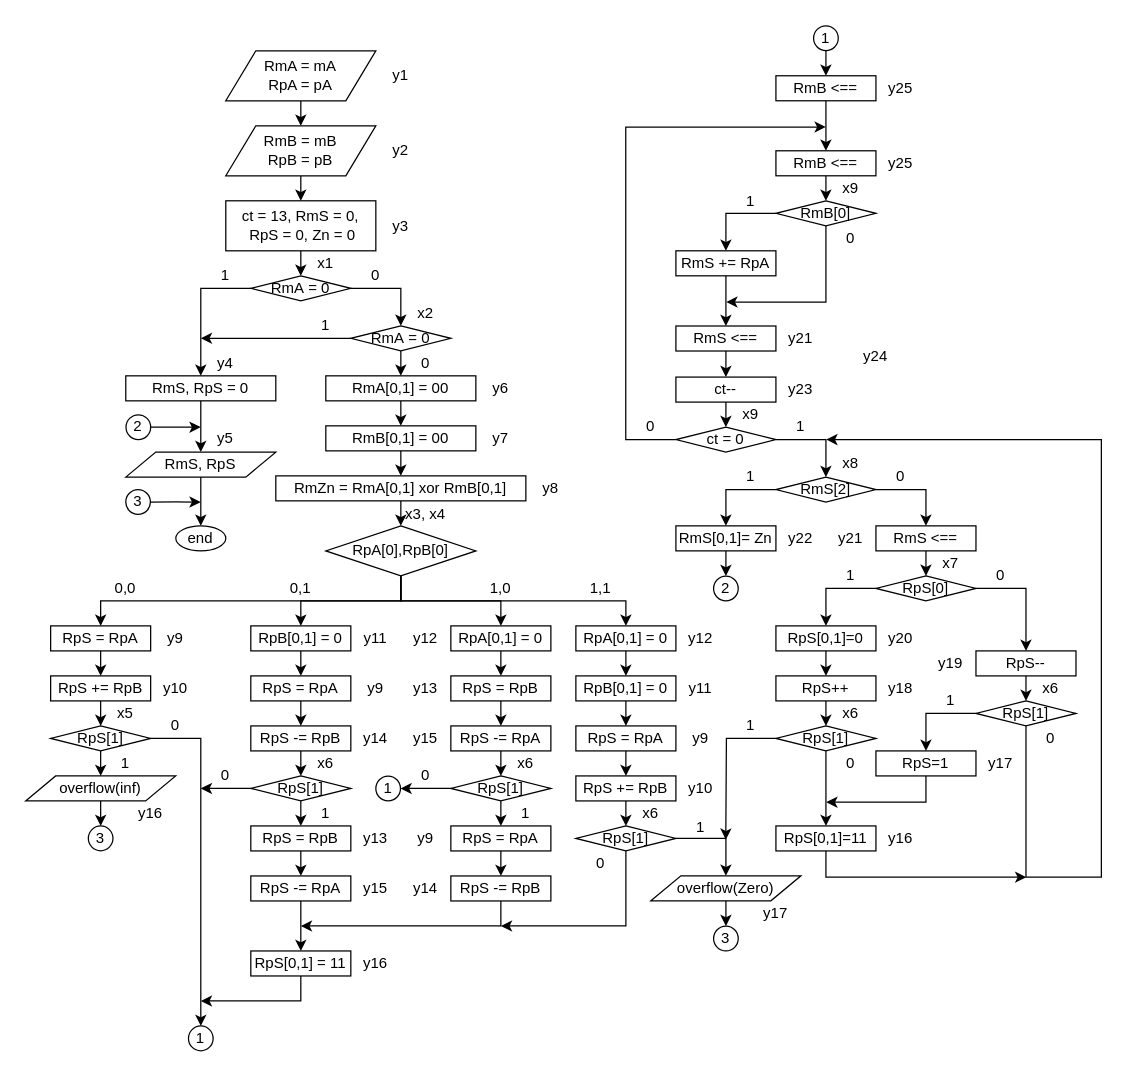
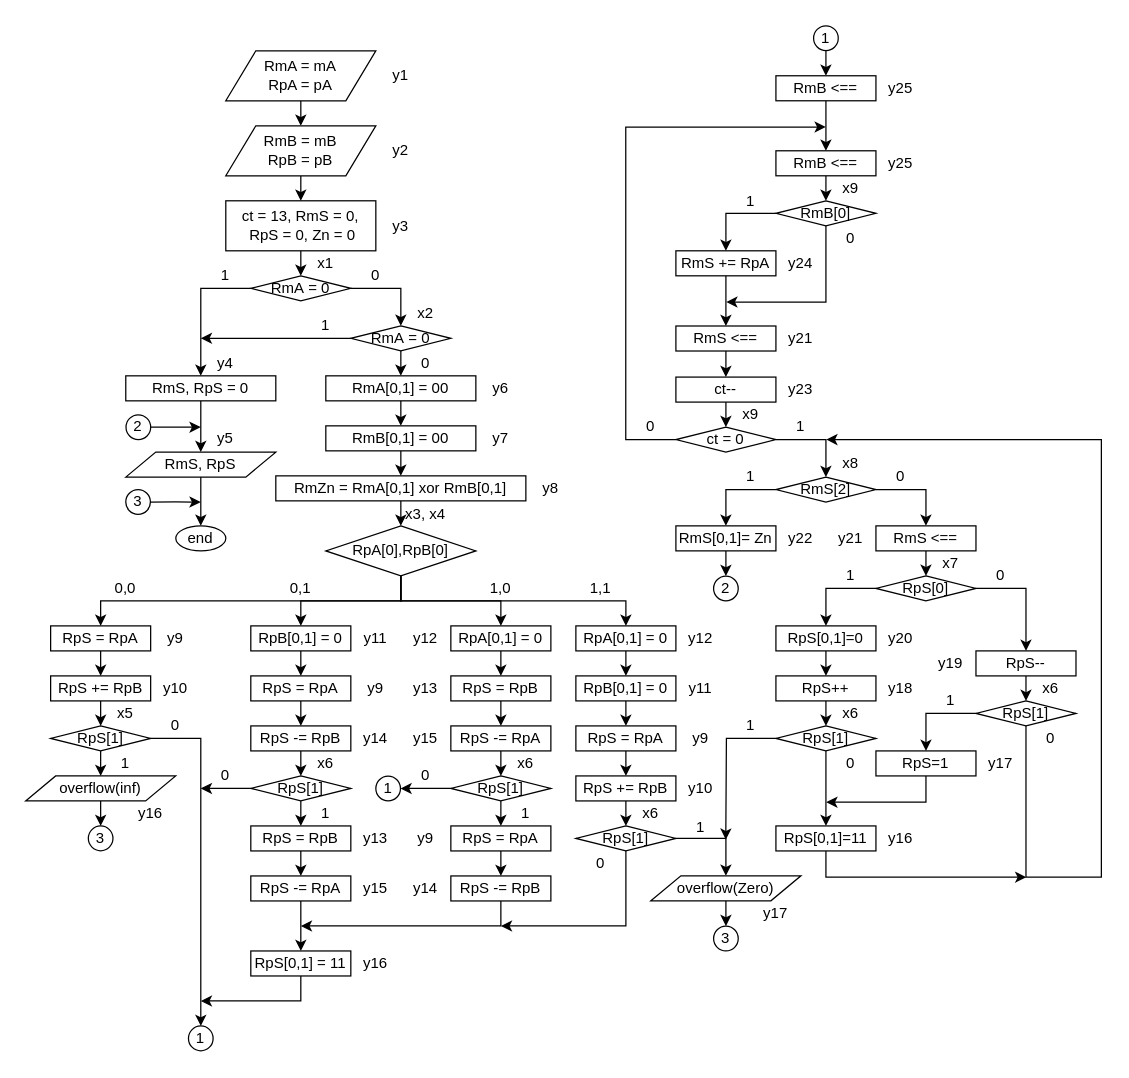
- <mxCell id="209" value="y24" style="text;html=1;strokeColor=none;fillColor=none;align=center;verticalAlign=middle;whiteSpace=wrap;rounded=0;" vertex="1" parent="1"><mxGeometry x="680.1" y="275" width="40" height="20" as="geometry" /></mxCell>
+ <mxCell id="209" value="y24" style="text;html=1;strokeColor=none;fillColor=none;align=center;verticalAlign=middle;whiteSpace=wrap;rounded=0;" vertex="1" parent="1"><mxGeometry x="620.1" y="200" width="40" height="20" as="geometry" /></mxCell>
